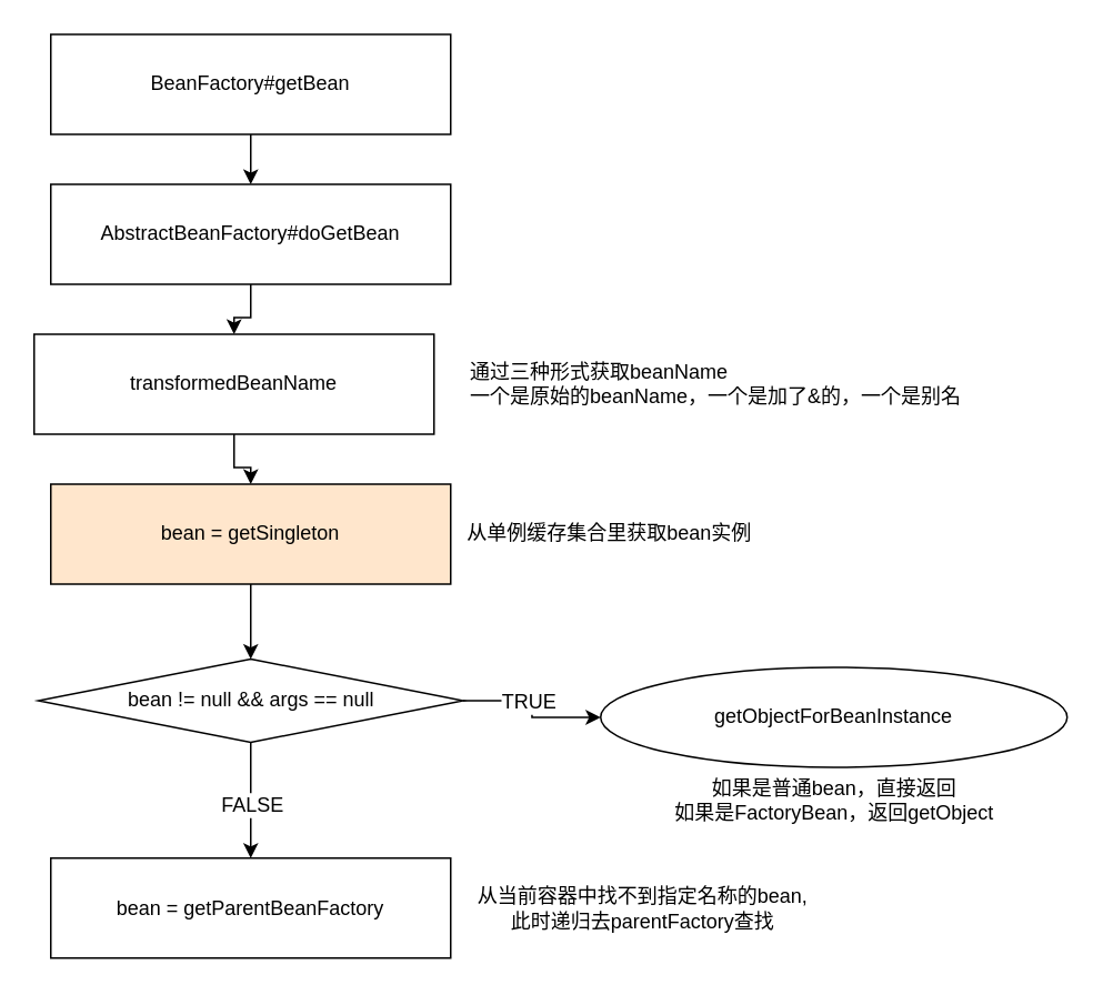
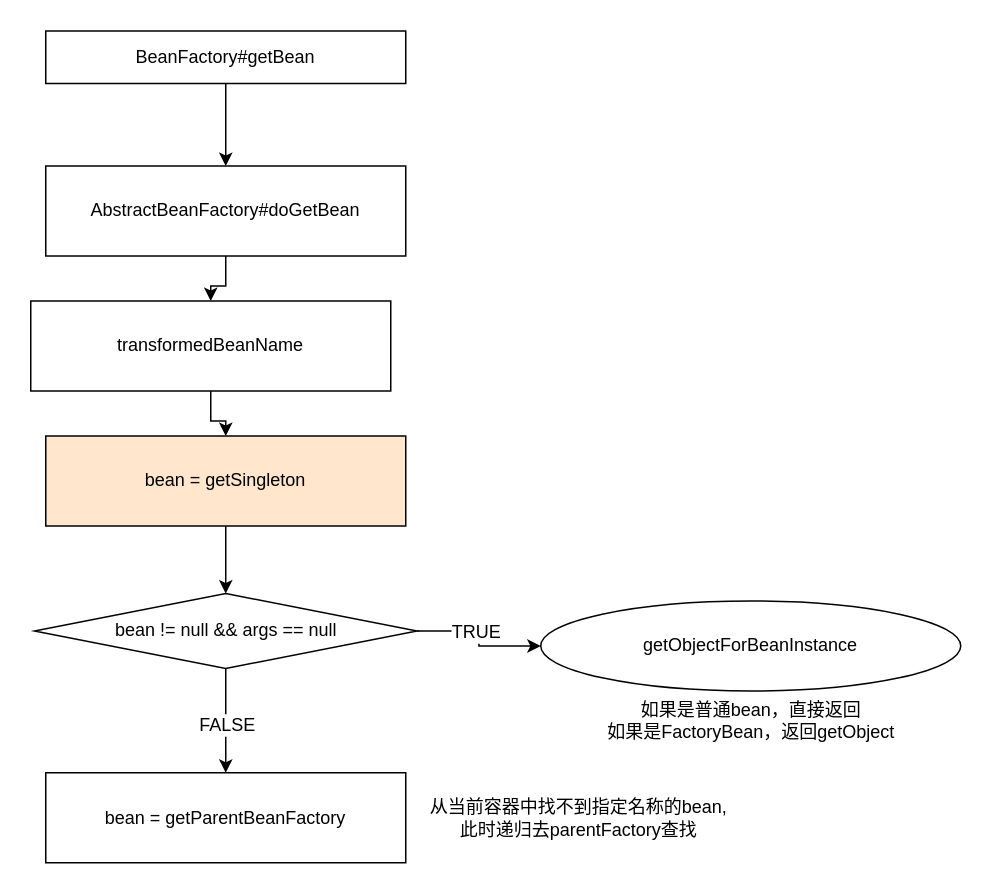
- <mxCell id="3" value="BeanFactory#getBean" style="rounded=0;whiteSpace=wrap;html=1;" parent="1" vertex="1"><mxGeometry x="30" y="20" width="240" height="60" as="geometry" /></mxCell>
+ <mxCell id="3" value="BeanFactory#getBean" style="rounded=0;whiteSpace=wrap;html=1;" parent="1" vertex="1"><mxGeometry x="30" y="20" width="240" height="35" as="geometry" /></mxCell>
- <mxCell id="20" value="通过三种形式获取beanName&lt;br&gt;一个是原始的beanName，一个是加了&amp;amp;的，一个是别名" style="text;html=1;align=left;verticalAlign=middle;resizable=0;points=[];autosize=1;" vertex="1" parent="1"><mxGeometry x="280" y="215" width="310" height="30" as="geometry" /></mxCell>
- <mxCell id="21" value="从单例缓存集合里获取bean实例" style="text;html=1;align=center;verticalAlign=middle;resizable=0;points=[];autosize=1;" vertex="1" parent="1"><mxGeometry x="270" y="310" width="190" height="20" as="geometry" /></mxCell>
